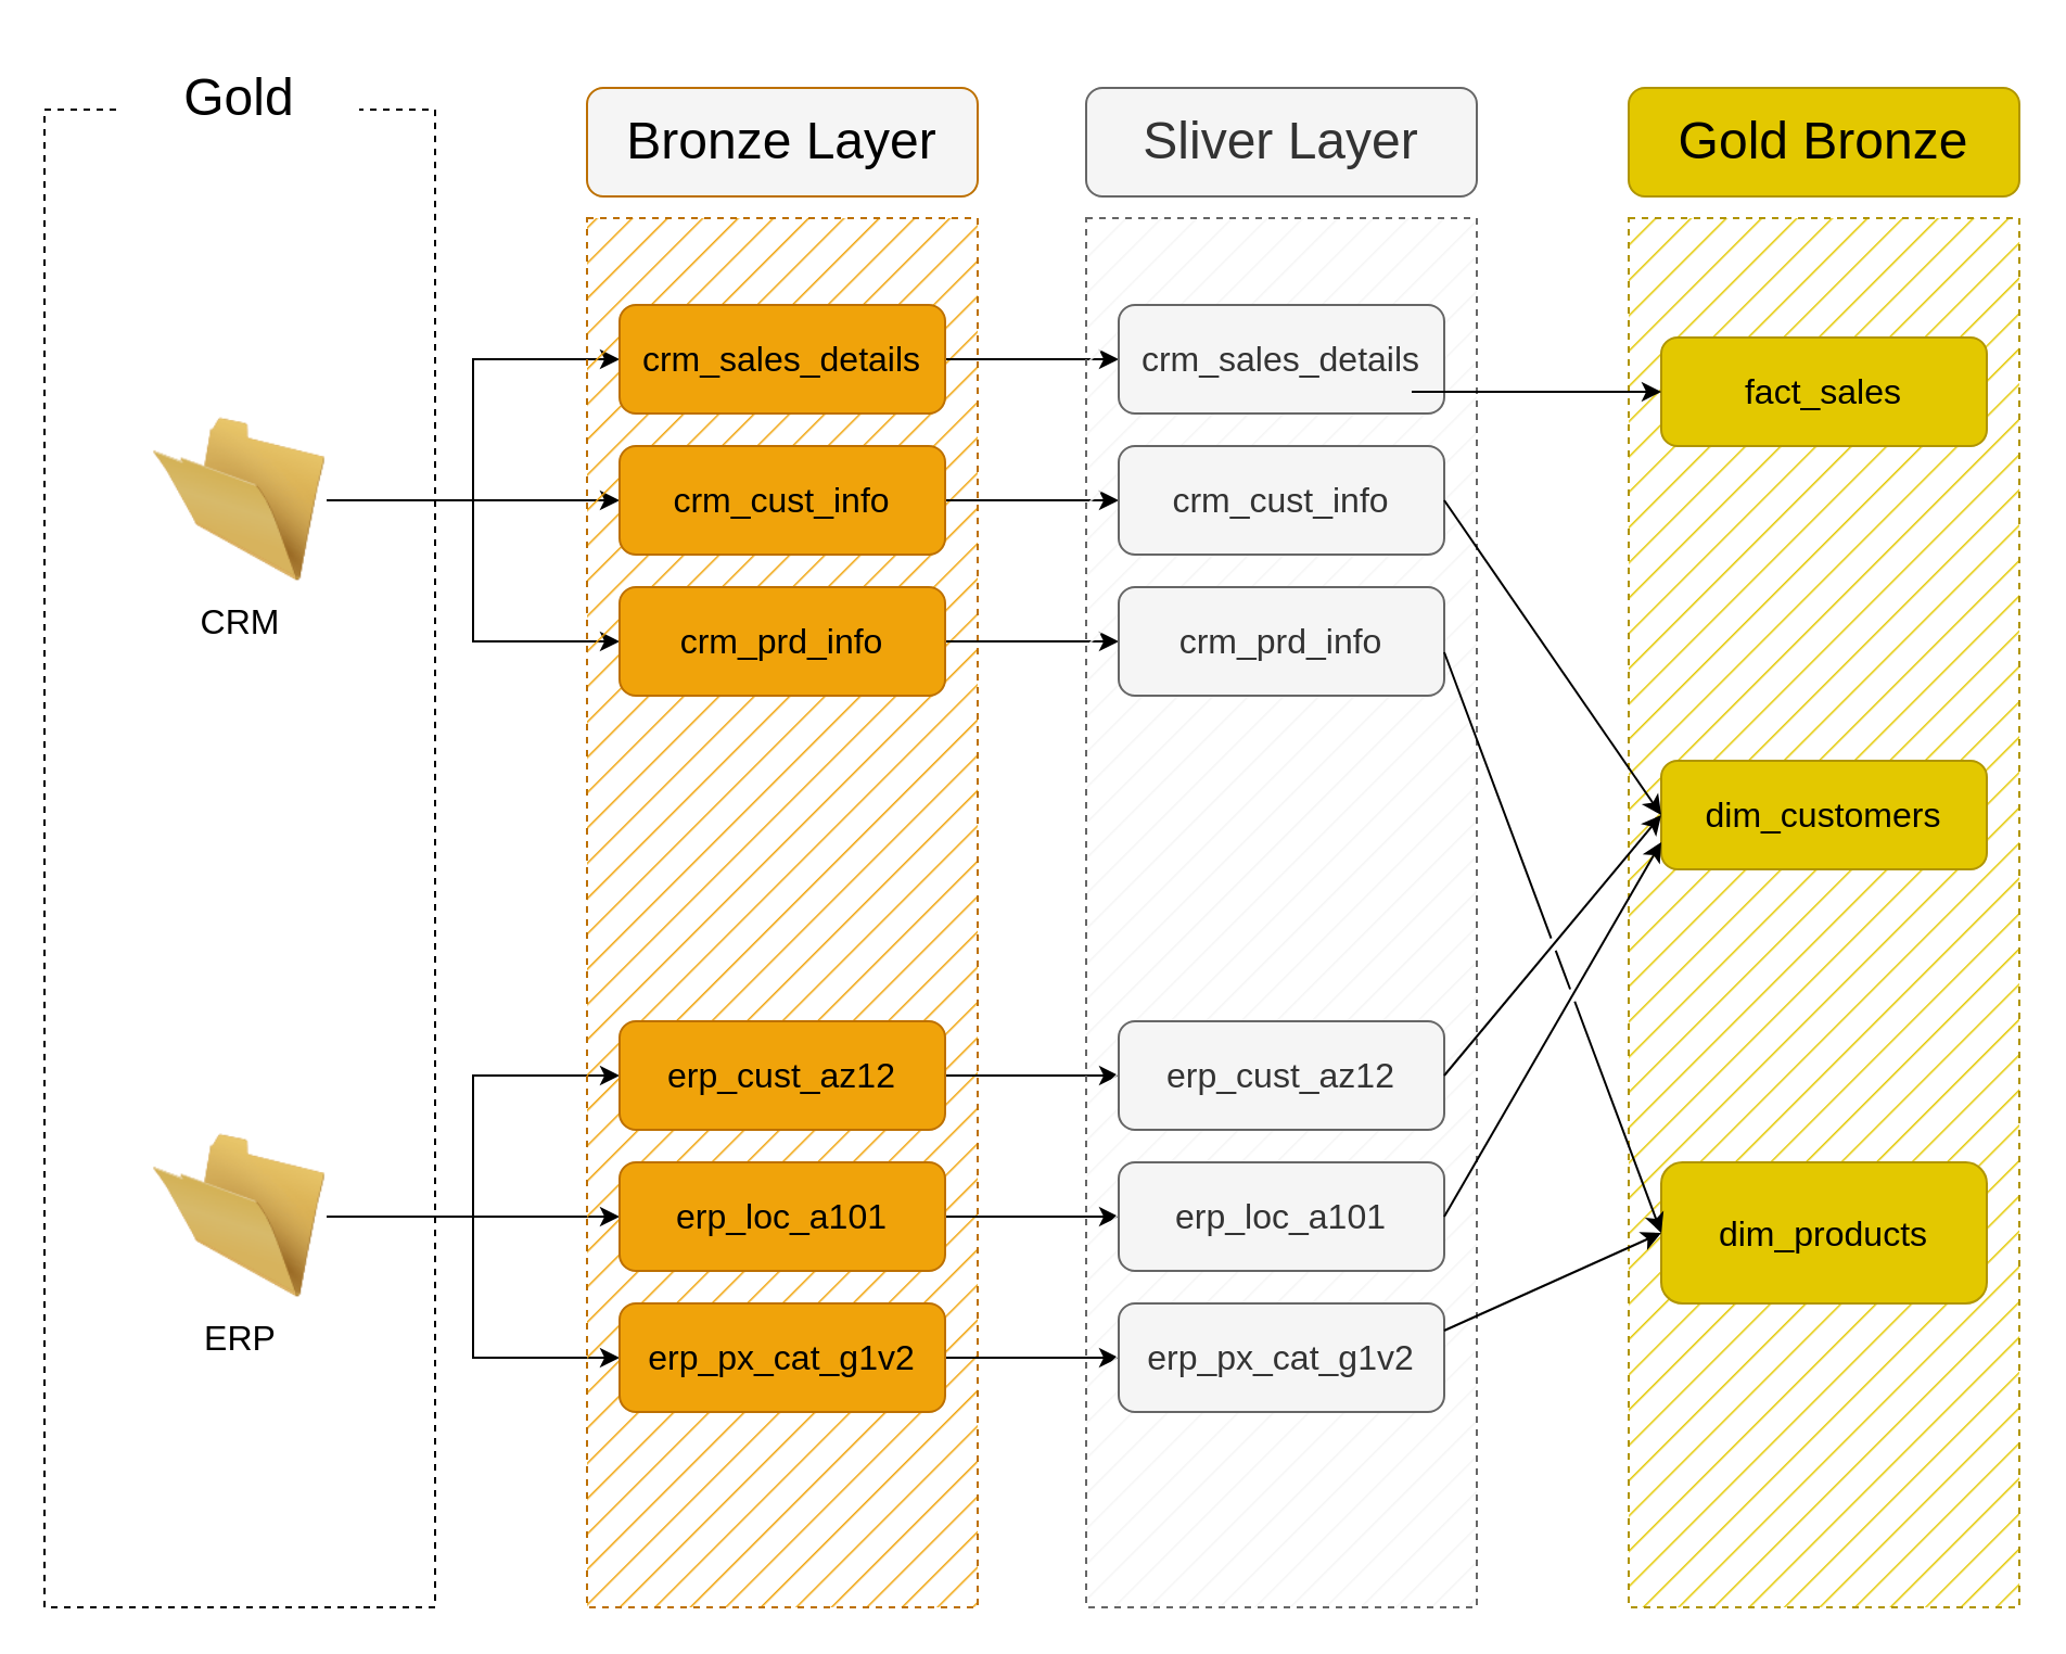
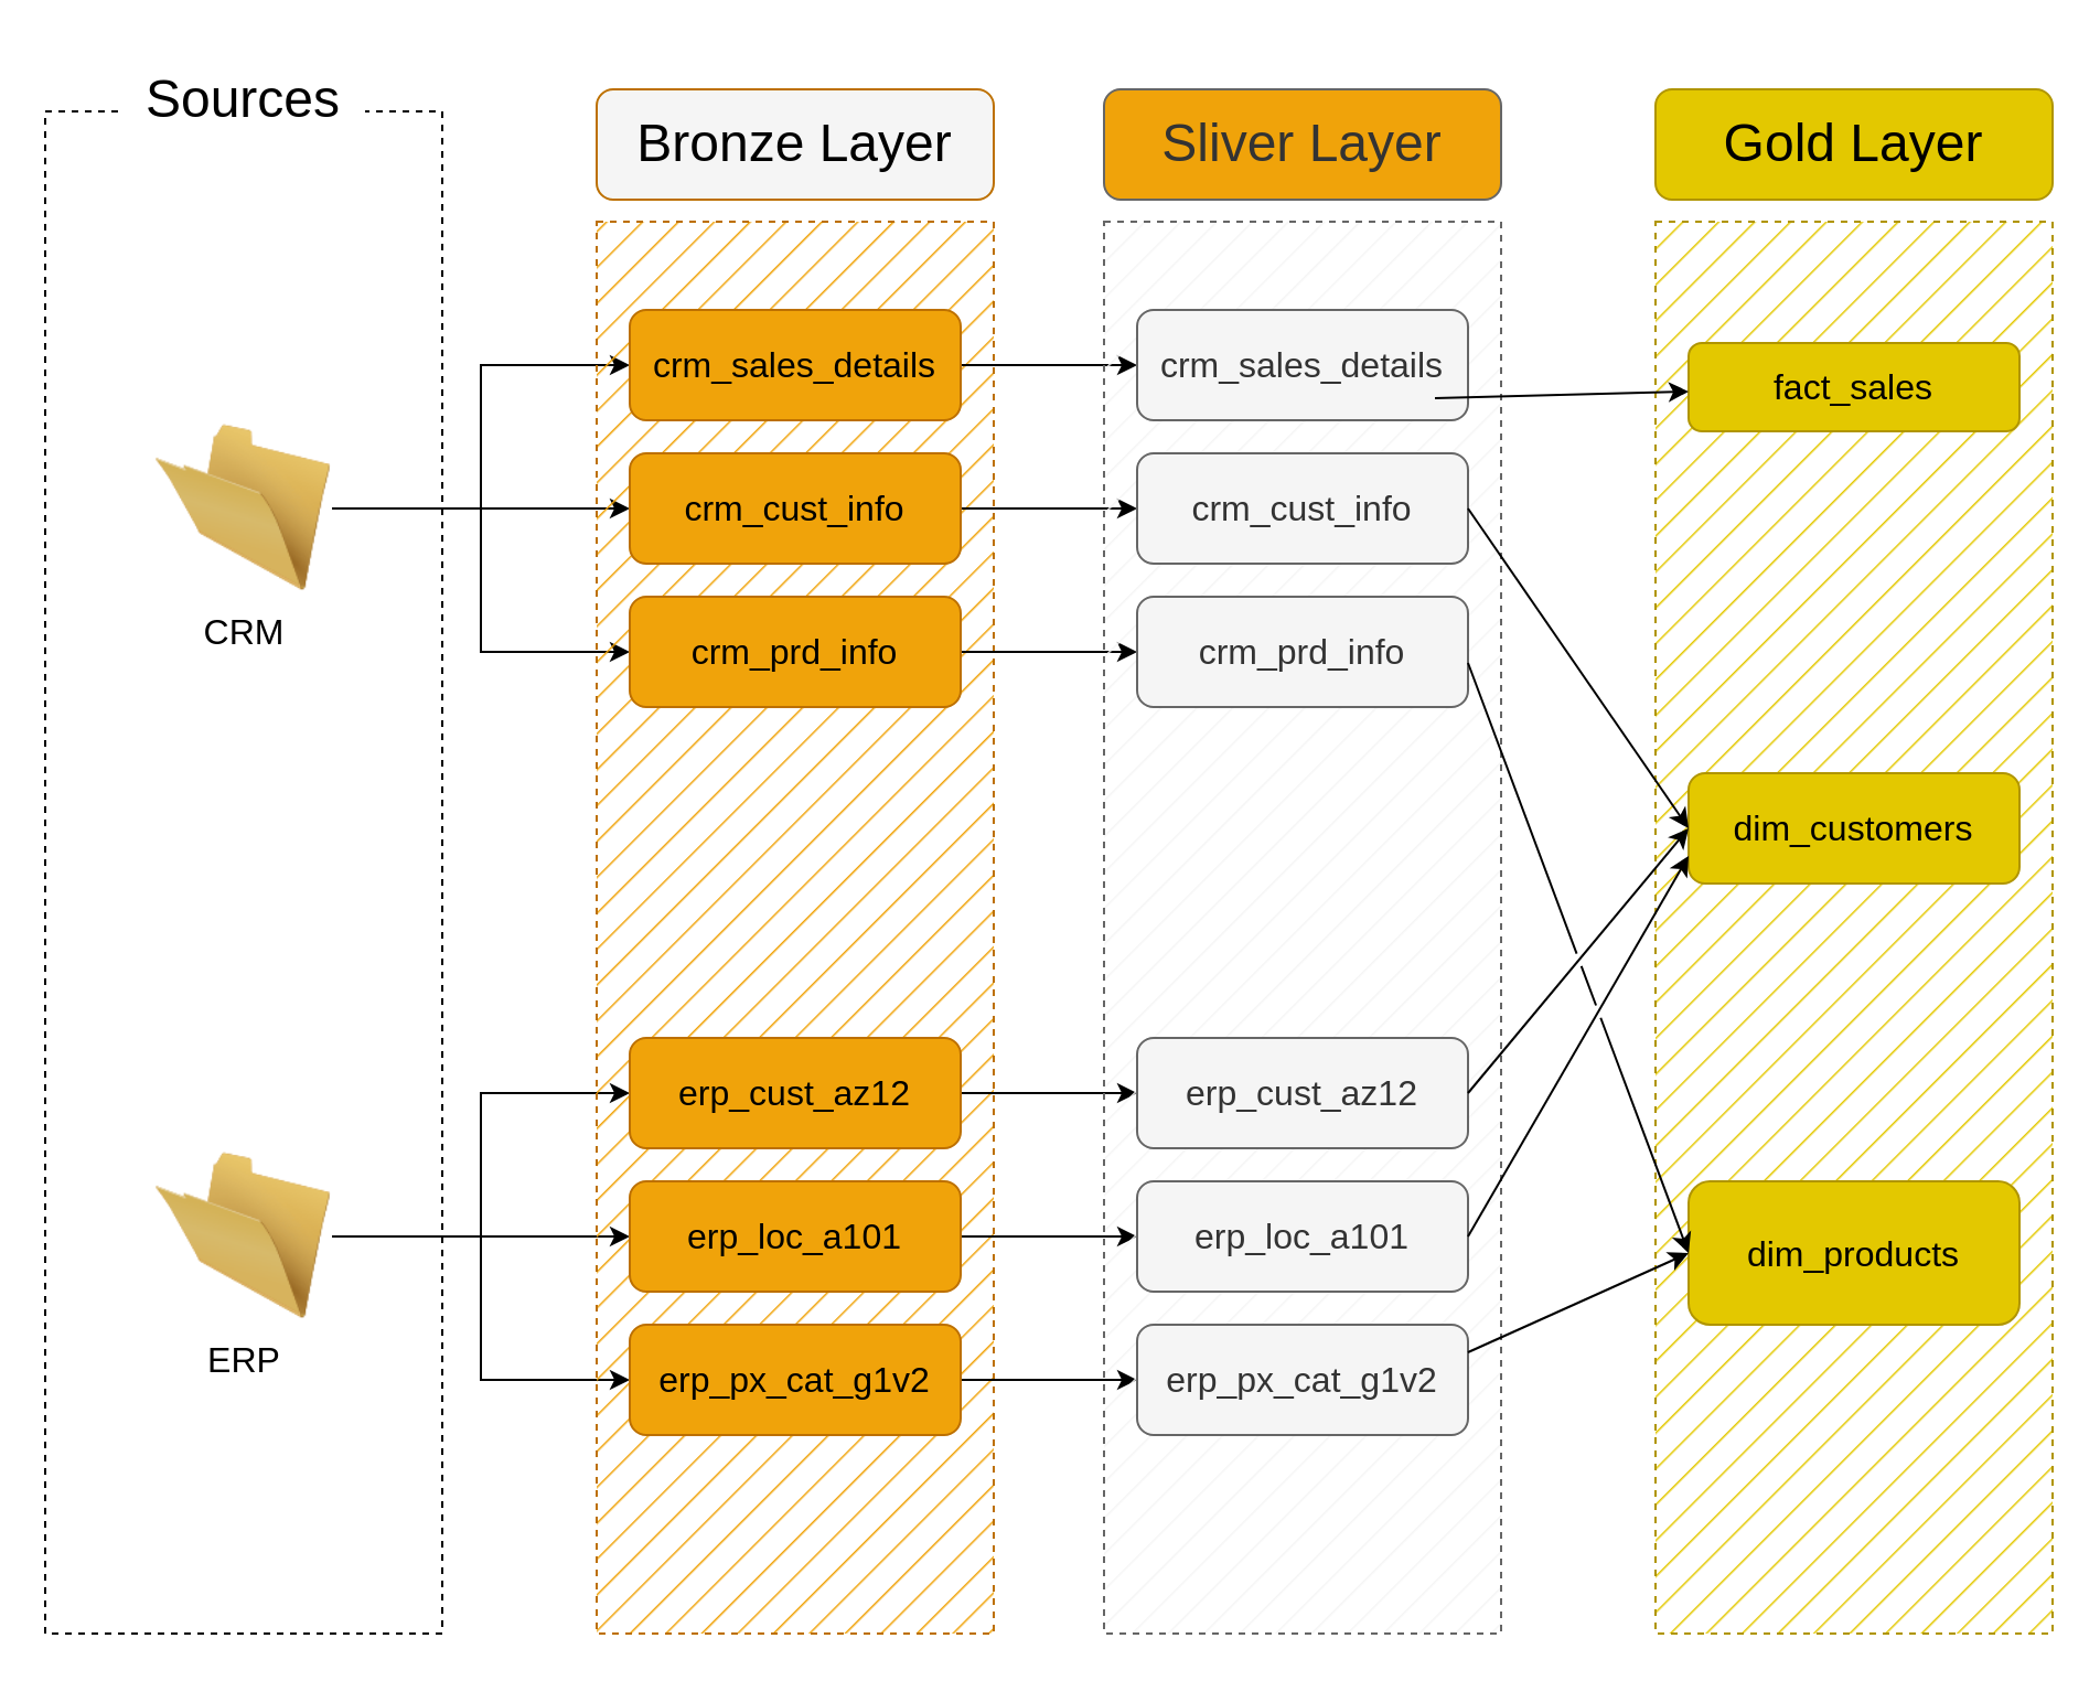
- <mxCell id="3" value="Gold" style="rounded=1;whiteSpace=wrap;html=1;fontSize=24;strokeColor=none;" parent="1" vertex="1"><mxGeometry x="55" y="20" width="110" height="50" as="geometry" /></mxCell>
+ <mxCell id="3" value="Sources" style="rounded=1;whiteSpace=wrap;html=1;fontSize=24;strokeColor=none;" parent="1" vertex="1"><mxGeometry x="55" y="20" width="110" height="50" as="geometry" /></mxCell>
- <mxCell id="27" value="Sliver Layer" style="rounded=1;whiteSpace=wrap;html=1;fontSize=24;strokeColor=#666666;fillColor=#f5f5f5;fontColor=#333333;" parent="1" vertex="1"><mxGeometry x="500" y="40" width="180" height="50" as="geometry" /></mxCell>
+ <mxCell id="27" value="Sliver Layer" style="rounded=1;whiteSpace=wrap;html=1;fontSize=24;strokeColor=#666666;fillColor=#f0a30a;fontColor=#333333;" parent="1" vertex="1"><mxGeometry x="500" y="40" width="180" height="50" as="geometry" /></mxCell>
- <mxCell id="35" value="Gold Bronze" style="rounded=1;whiteSpace=wrap;html=1;fontSize=24;strokeColor=#B09500;fillColor=#e3c800;fontColor=#000000;" vertex="1" parent="1"><mxGeometry x="750" y="40" width="180" height="50" as="geometry" /></mxCell>
+ <mxCell id="35" value="Gold Layer" style="rounded=1;whiteSpace=wrap;html=1;fontSize=24;strokeColor=#B09500;fillColor=#e3c800;fontColor=#000000;" vertex="1" parent="1"><mxGeometry x="750" y="40" width="180" height="50" as="geometry" /></mxCell>
- <mxCell id="36" value="fact_sales" style="rounded=1;whiteSpace=wrap;html=1;fontSize=16;strokeColor=#B09500;fillColor=#e3c800;fontColor=#000000;" vertex="1" parent="1"><mxGeometry x="765" y="155" width="150" height="50" as="geometry" /></mxCell>
+ <mxCell id="36" value="fact_sales" style="rounded=1;whiteSpace=wrap;html=1;fontSize=16;strokeColor=#B09500;fillColor=#e3c800;fontColor=#000000;" vertex="1" parent="1"><mxGeometry x="765" y="155" width="150" height="40" as="geometry" /></mxCell>
